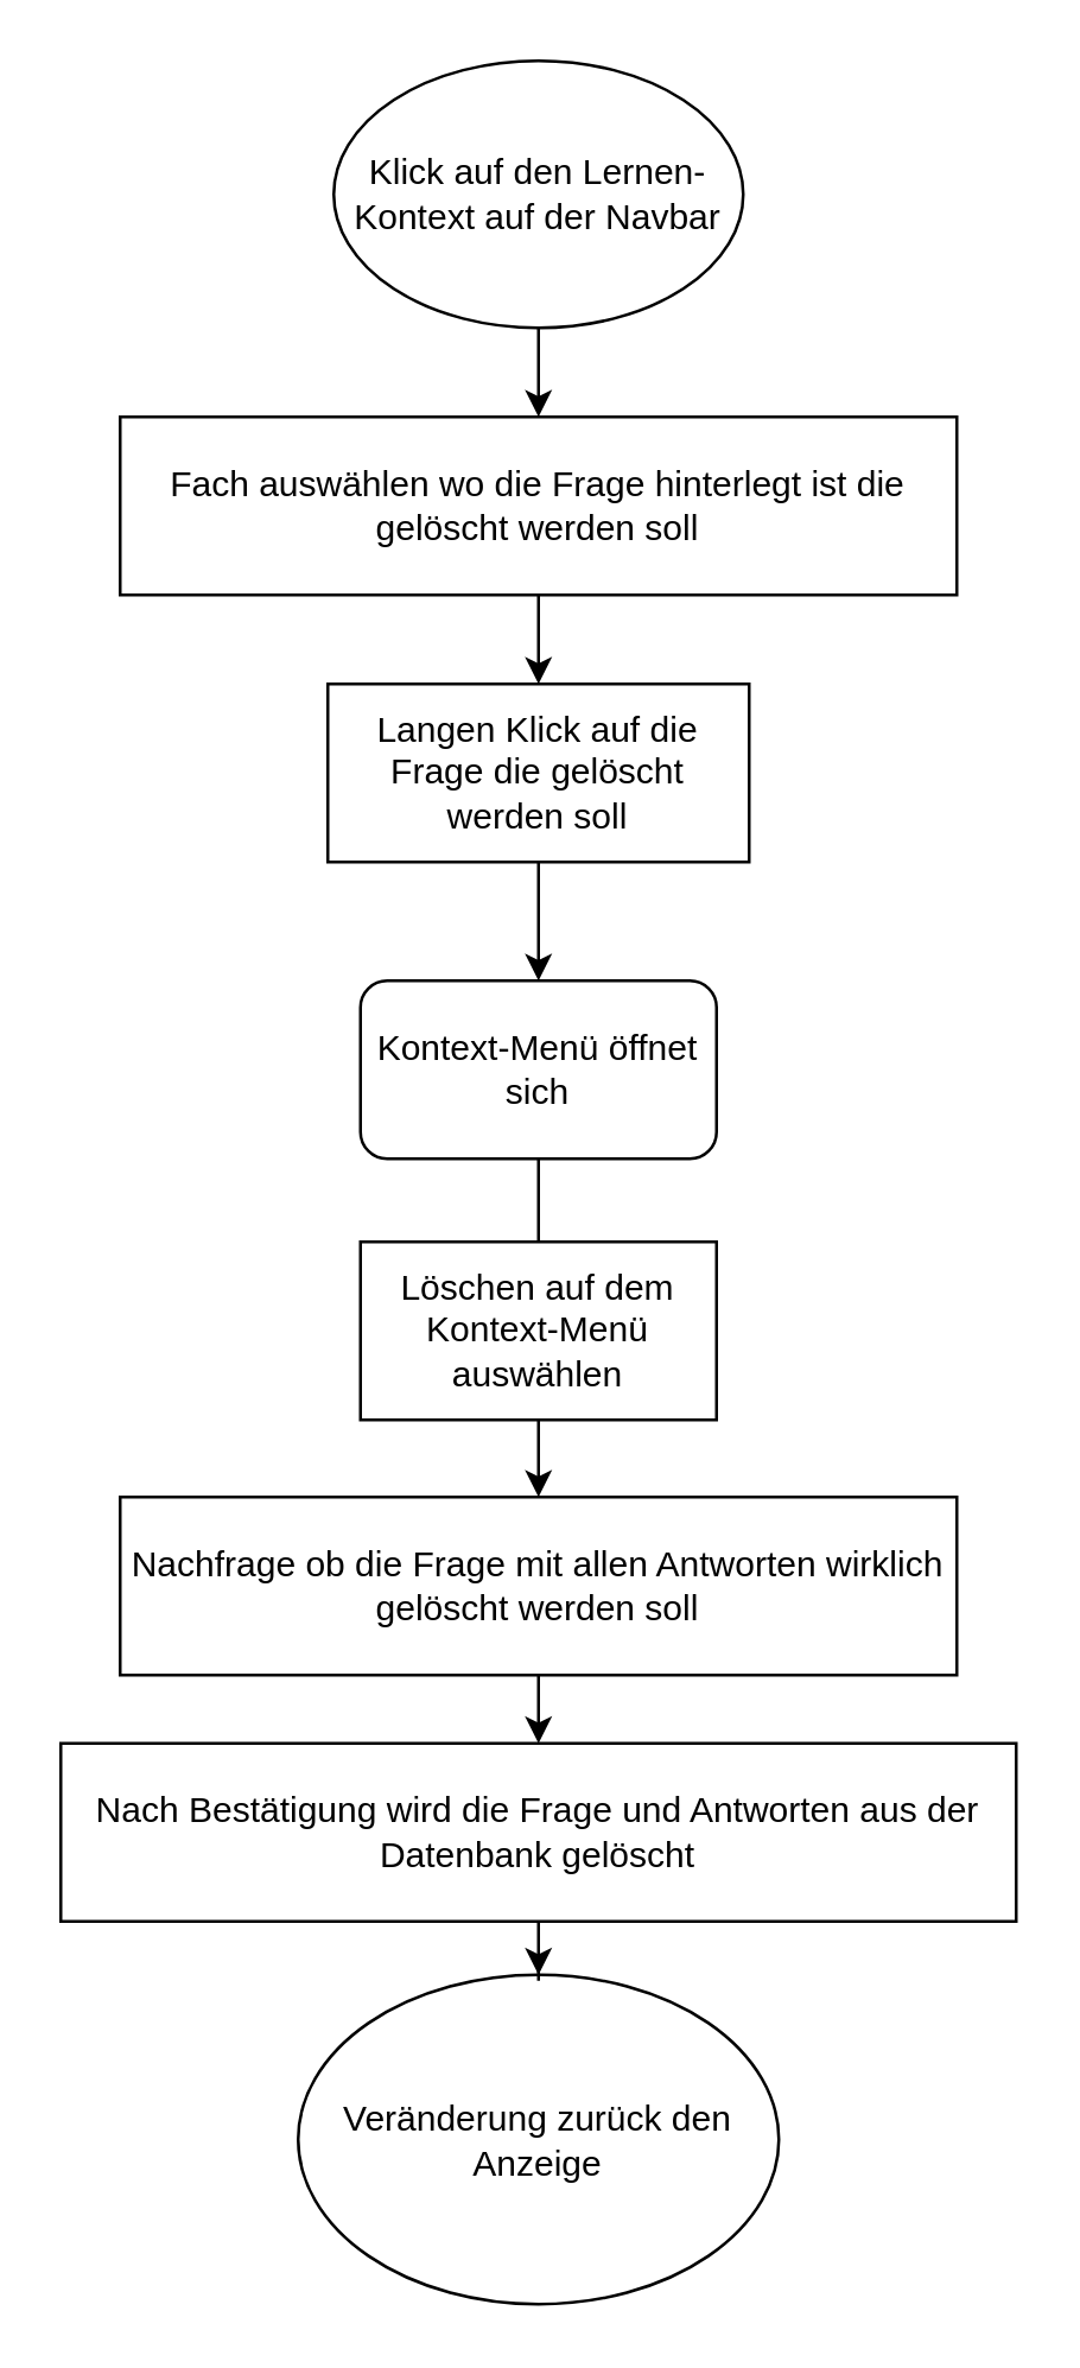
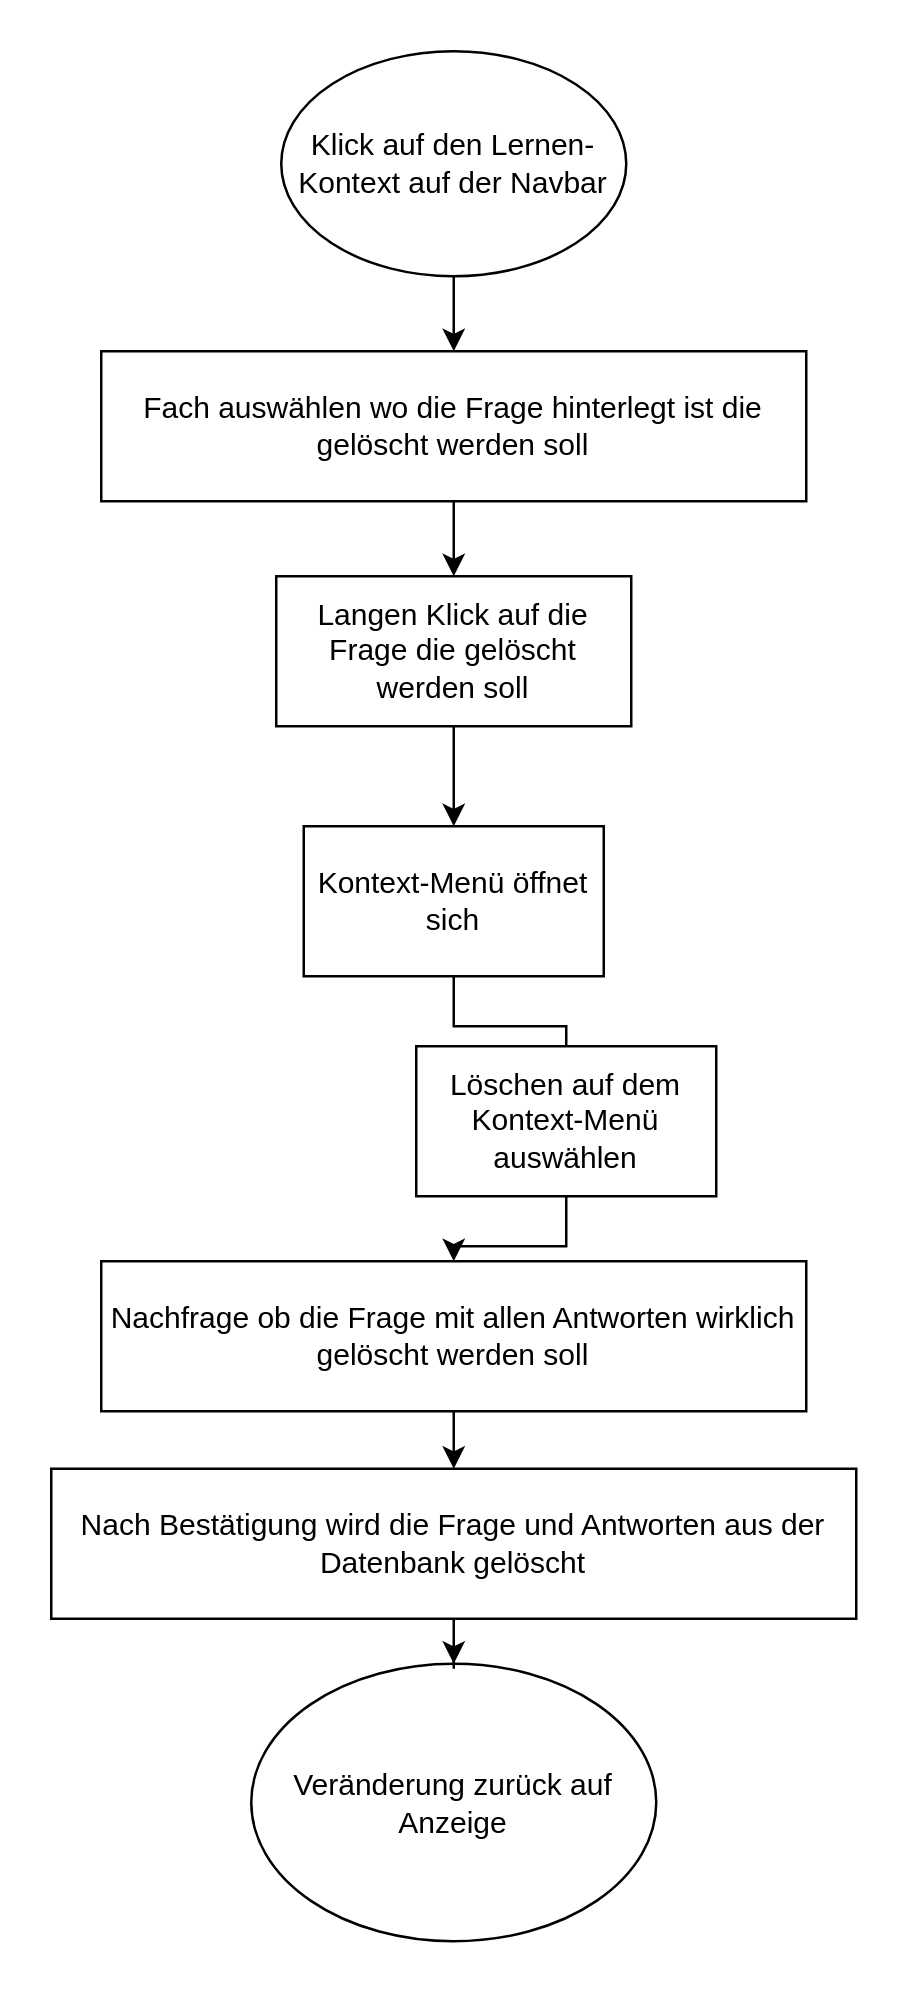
- <mxCell id="7" value="Kontext-Menü öffnet sich" style="whiteSpace=wrap;html=1;rounded=1;" vertex="1" parent="1"><mxGeometry x="121" y="330" width="120" height="60" as="geometry" /></mxCell>
+ <mxCell id="7" value="Kontext-Menü öffnet sich" style="whiteSpace=wrap;html=1;" vertex="1" parent="1"><mxGeometry x="121" y="330" width="120" height="60" as="geometry" /></mxCell>
- <mxCell id="9" value="Löschen auf dem Kontext-Menü auswählen" style="whiteSpace=wrap;html=1;" vertex="1" parent="1"><mxGeometry x="121" y="418" width="120" height="60" as="geometry" /></mxCell>
+ <mxCell id="9" value="Löschen auf dem Kontext-Menü auswählen" style="whiteSpace=wrap;html=1;" vertex="1" parent="1"><mxGeometry x="166" y="418" width="120" height="60" as="geometry" /></mxCell>
- <mxCell id="12" value="Veränderung zurück den Anzeige" style="ellipse;whiteSpace=wrap;html=1;" vertex="1" parent="1"><mxGeometry x="100" y="665" width="162" height="111" as="geometry" /></mxCell>
+ <mxCell id="12" value="Veränderung zurück auf Anzeige" style="ellipse;whiteSpace=wrap;html=1;" vertex="1" parent="1"><mxGeometry x="100" y="665" width="162" height="111" as="geometry" /></mxCell>
